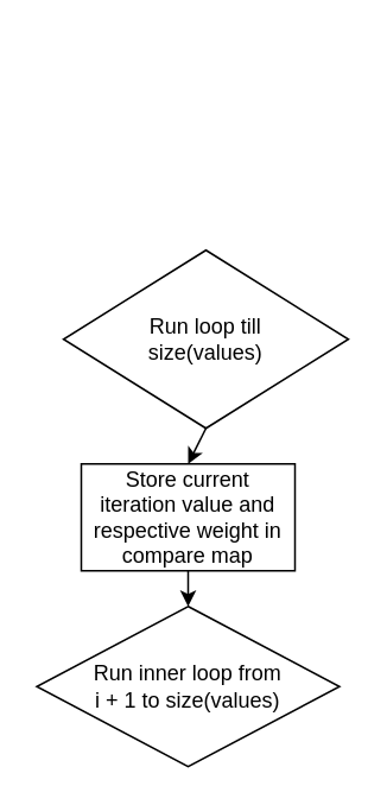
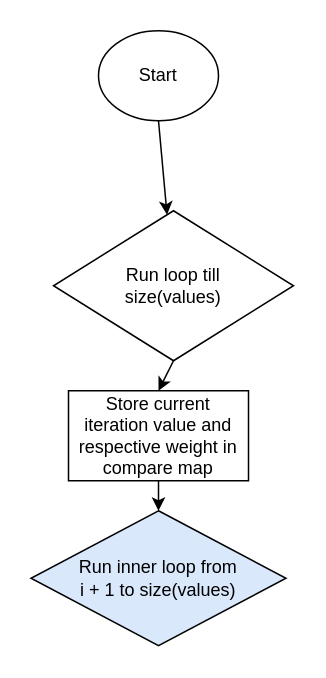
+ <mxCell id="2" value="Start" style="ellipse;whiteSpace=wrap;html=1;" vertex="1" parent="1"><mxGeometry x="65" width="80" height="60" as="geometry" y="20" /></mxCell>
+ <mxCell id="4" value="" style="endArrow=classic;html=1;exitX=0.5;exitY=1;exitDx=0;exitDy=0;" edge="1" parent="1" source="2" target="3"><mxGeometry width="50" height="50" relative="1" as="geometry"><mxPoint x="85" y="300" as="sourcePoint" /><mxPoint x="135" y="250" as="targetPoint" /></mxGeometry></mxCell>
- <mxCell id="5" value="Run inner loop from&lt;br&gt;i + 1 to size(values)" style="rhombus;whiteSpace=wrap;html=1;" vertex="1" parent="1"><mxGeometry x="20" y="340" width="170" height="90" as="geometry" /></mxCell>
+ <mxCell id="5" value="Run inner loop from&lt;br&gt;i + 1 to size(values)" style="rhombus;whiteSpace=wrap;html=1;fillColor=#dae8fc;" vertex="1" parent="1"><mxGeometry x="20" y="340" width="170" height="90" as="geometry" /></mxCell>
